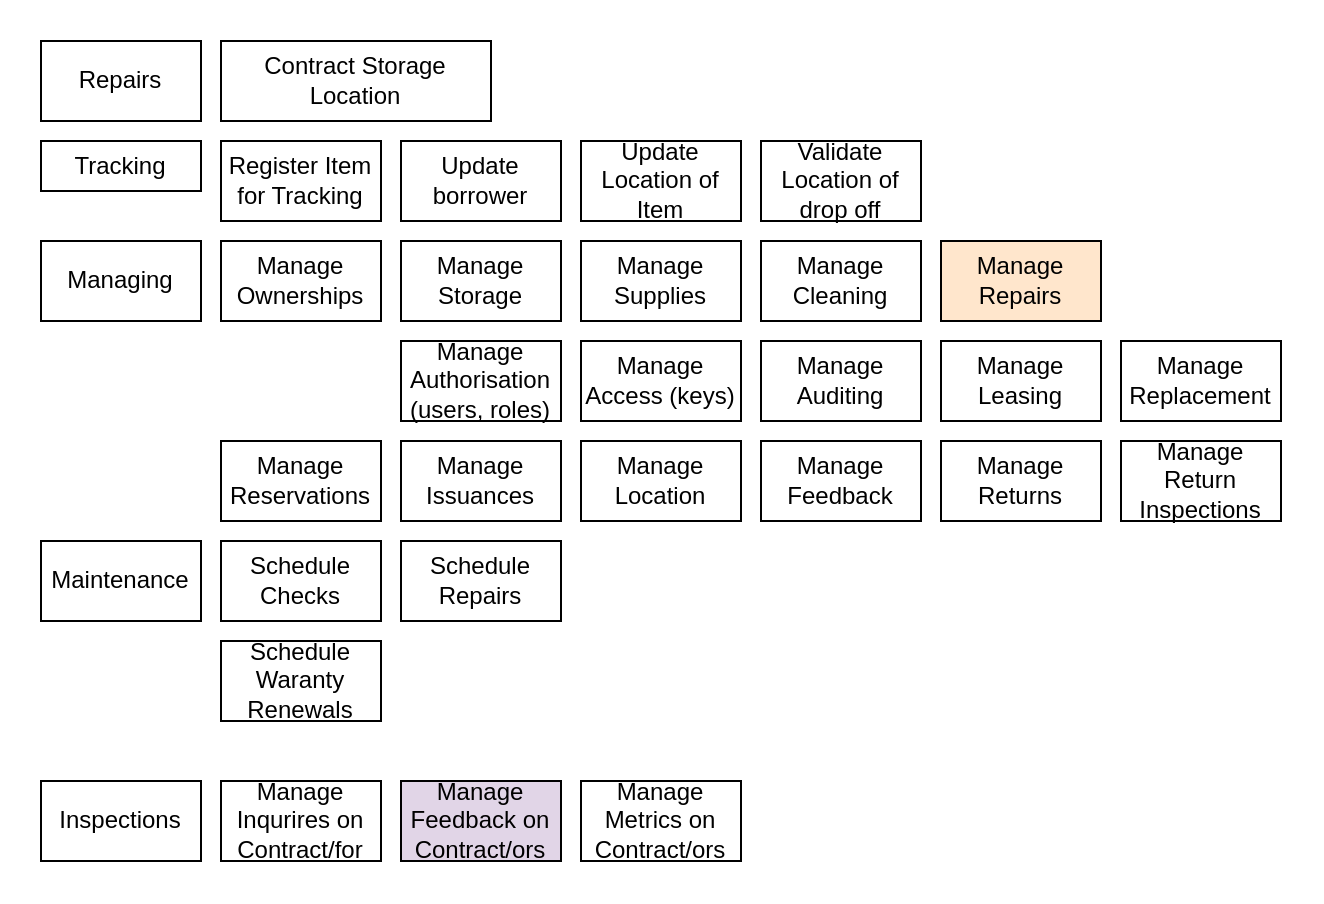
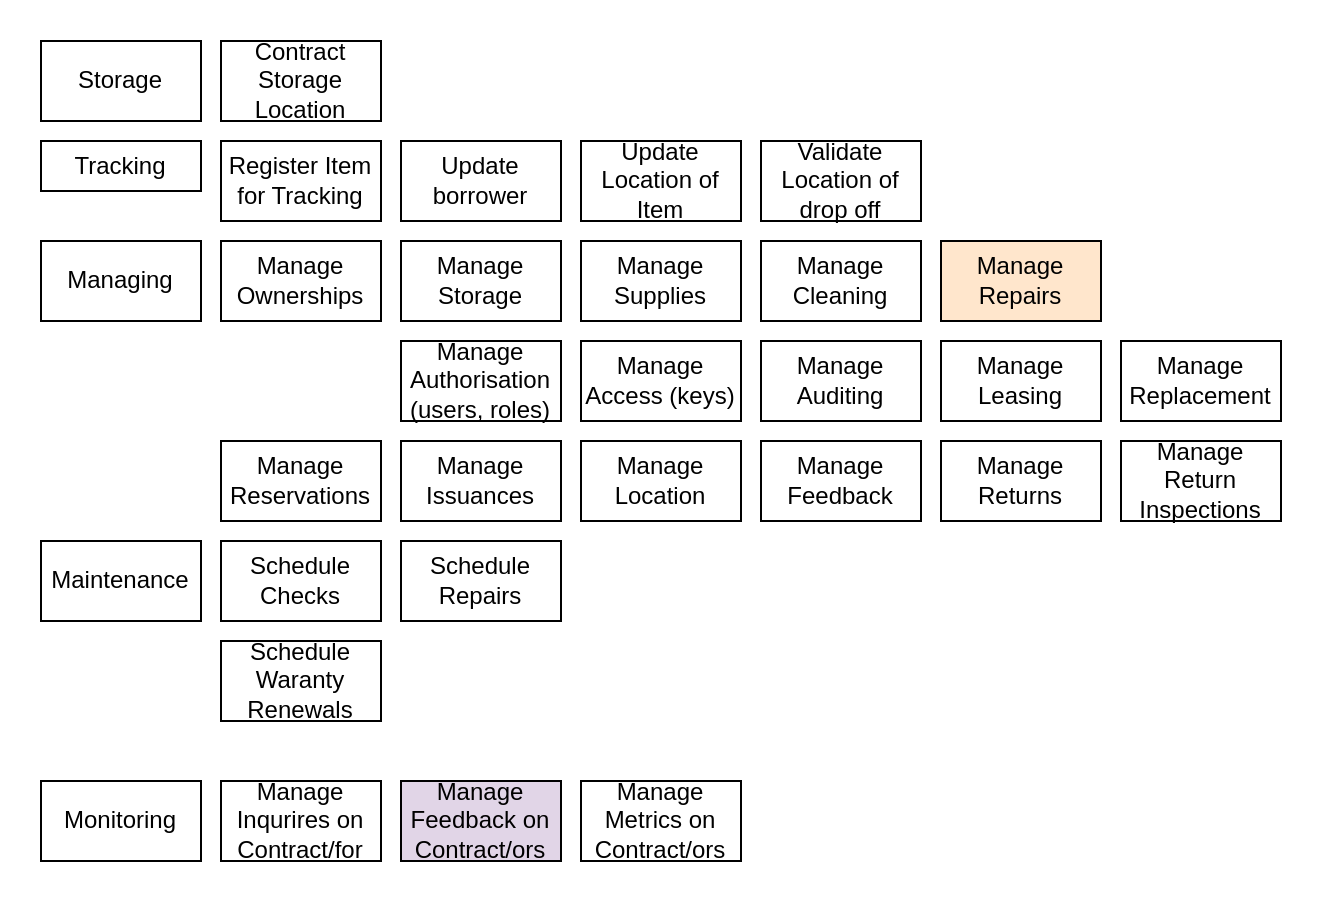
- <mxCell id="8" value="Repairs" style="rounded=0;whiteSpace=wrap;html=1;" vertex="1" parent="1"><mxGeometry x="20" y="20" width="80" height="40" as="geometry" /></mxCell>
+ <mxCell id="8" value="Storage" style="rounded=0;whiteSpace=wrap;html=1;" vertex="1" parent="1"><mxGeometry x="20" y="20" width="80" height="40" as="geometry" /></mxCell>
- <mxCell id="9" value="Contract Storage Location" style="rounded=0;whiteSpace=wrap;html=1;" vertex="1" parent="1"><mxGeometry x="110" y="20" width="135" height="40" as="geometry" /></mxCell>
+ <mxCell id="9" value="Contract Storage Location" style="rounded=0;whiteSpace=wrap;html=1;" vertex="1" parent="1"><mxGeometry x="110" y="20" width="80" height="40" as="geometry" /></mxCell>
- <mxCell id="32" value="Inspections" style="rounded=0;whiteSpace=wrap;html=1;" vertex="1" parent="1"><mxGeometry x="20" y="390" width="80" height="40" as="geometry" /></mxCell>
+ <mxCell id="32" value="Monitoring" style="rounded=0;whiteSpace=wrap;html=1;" vertex="1" parent="1"><mxGeometry x="20" y="390" width="80" height="40" as="geometry" /></mxCell>
